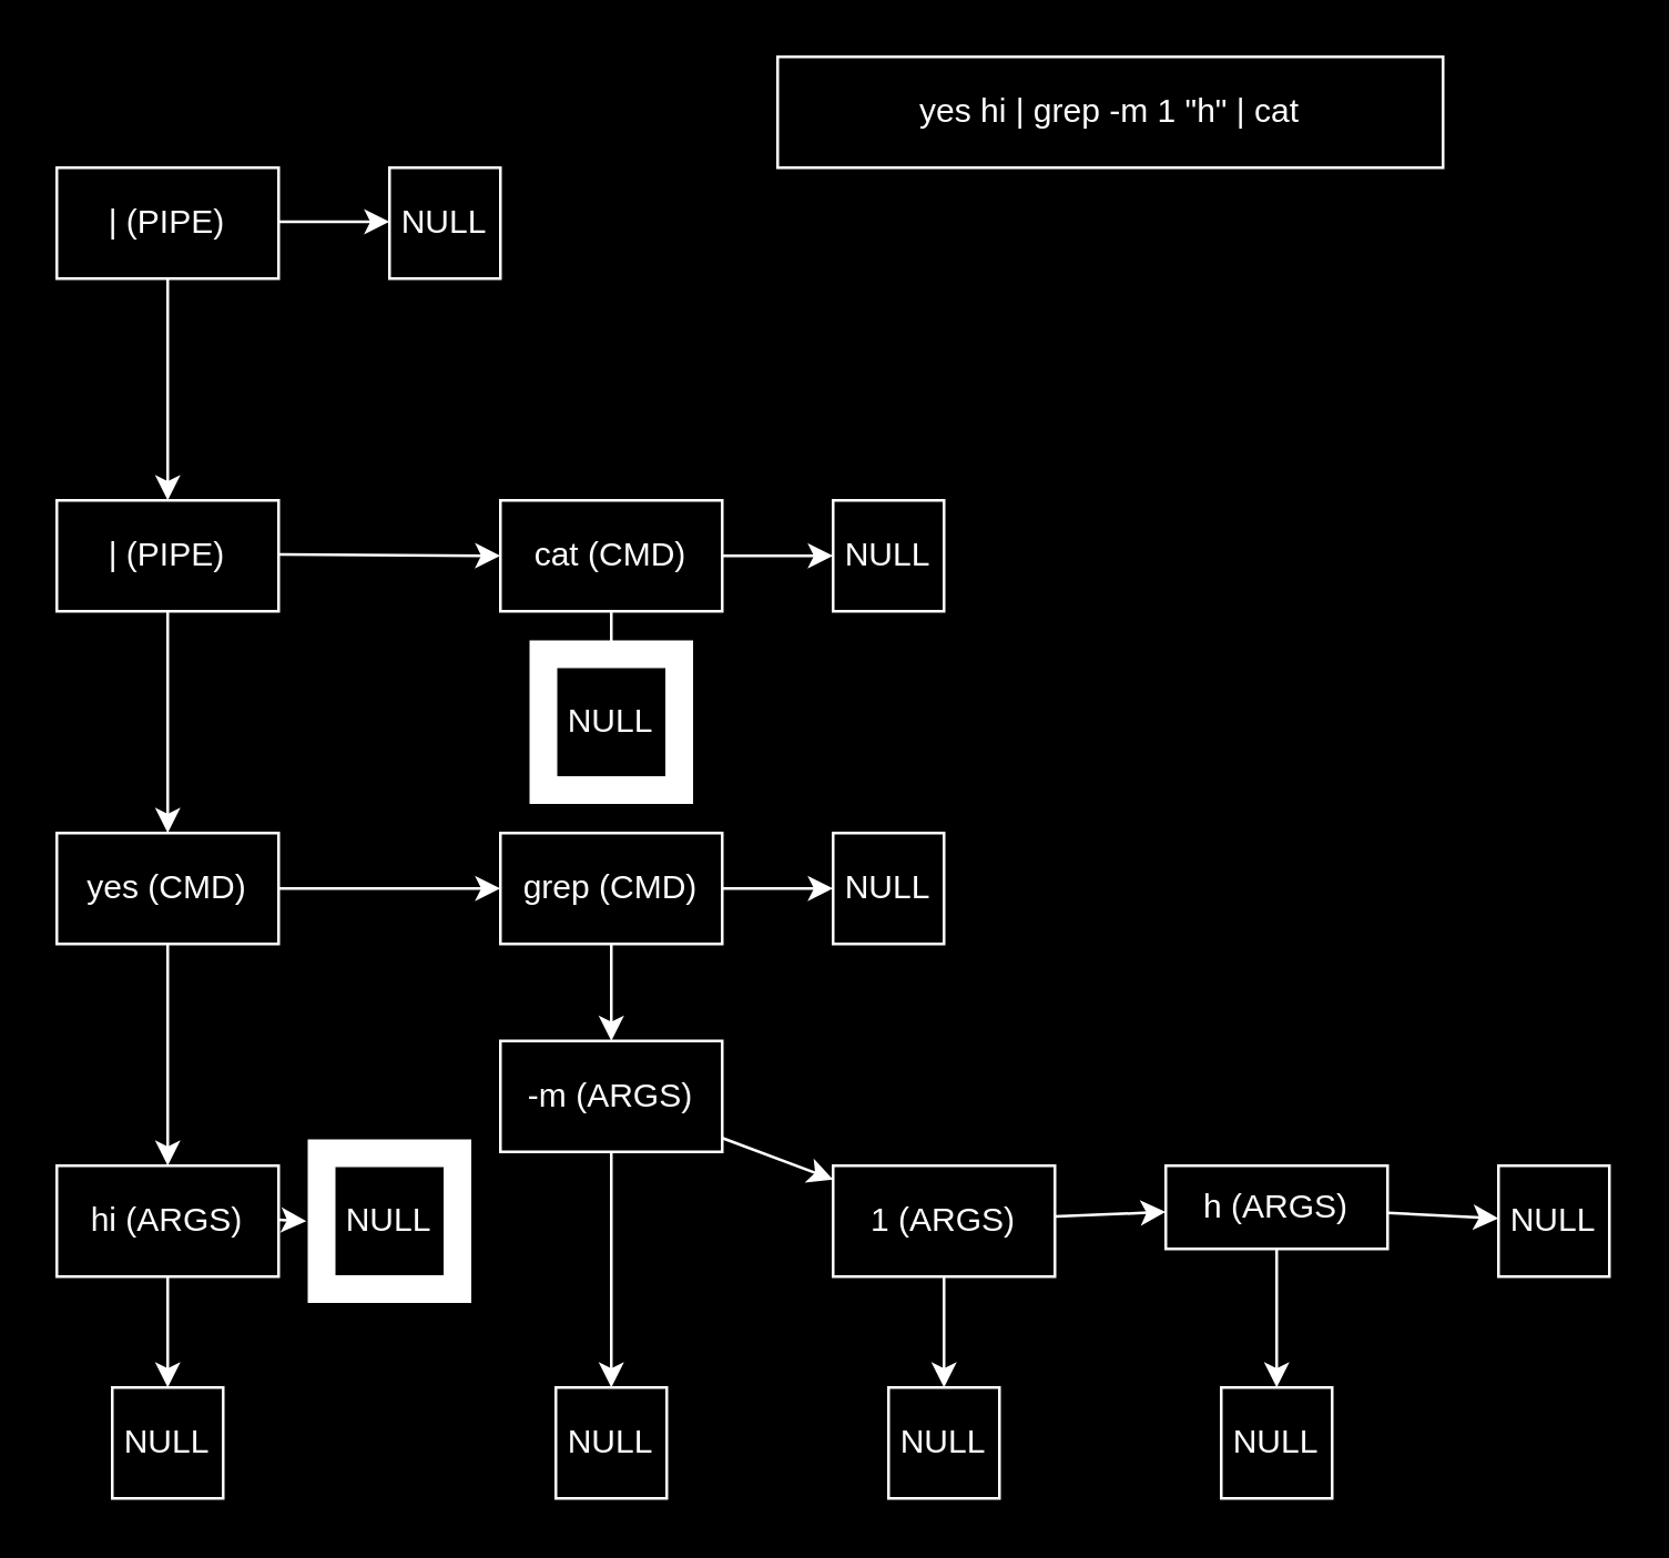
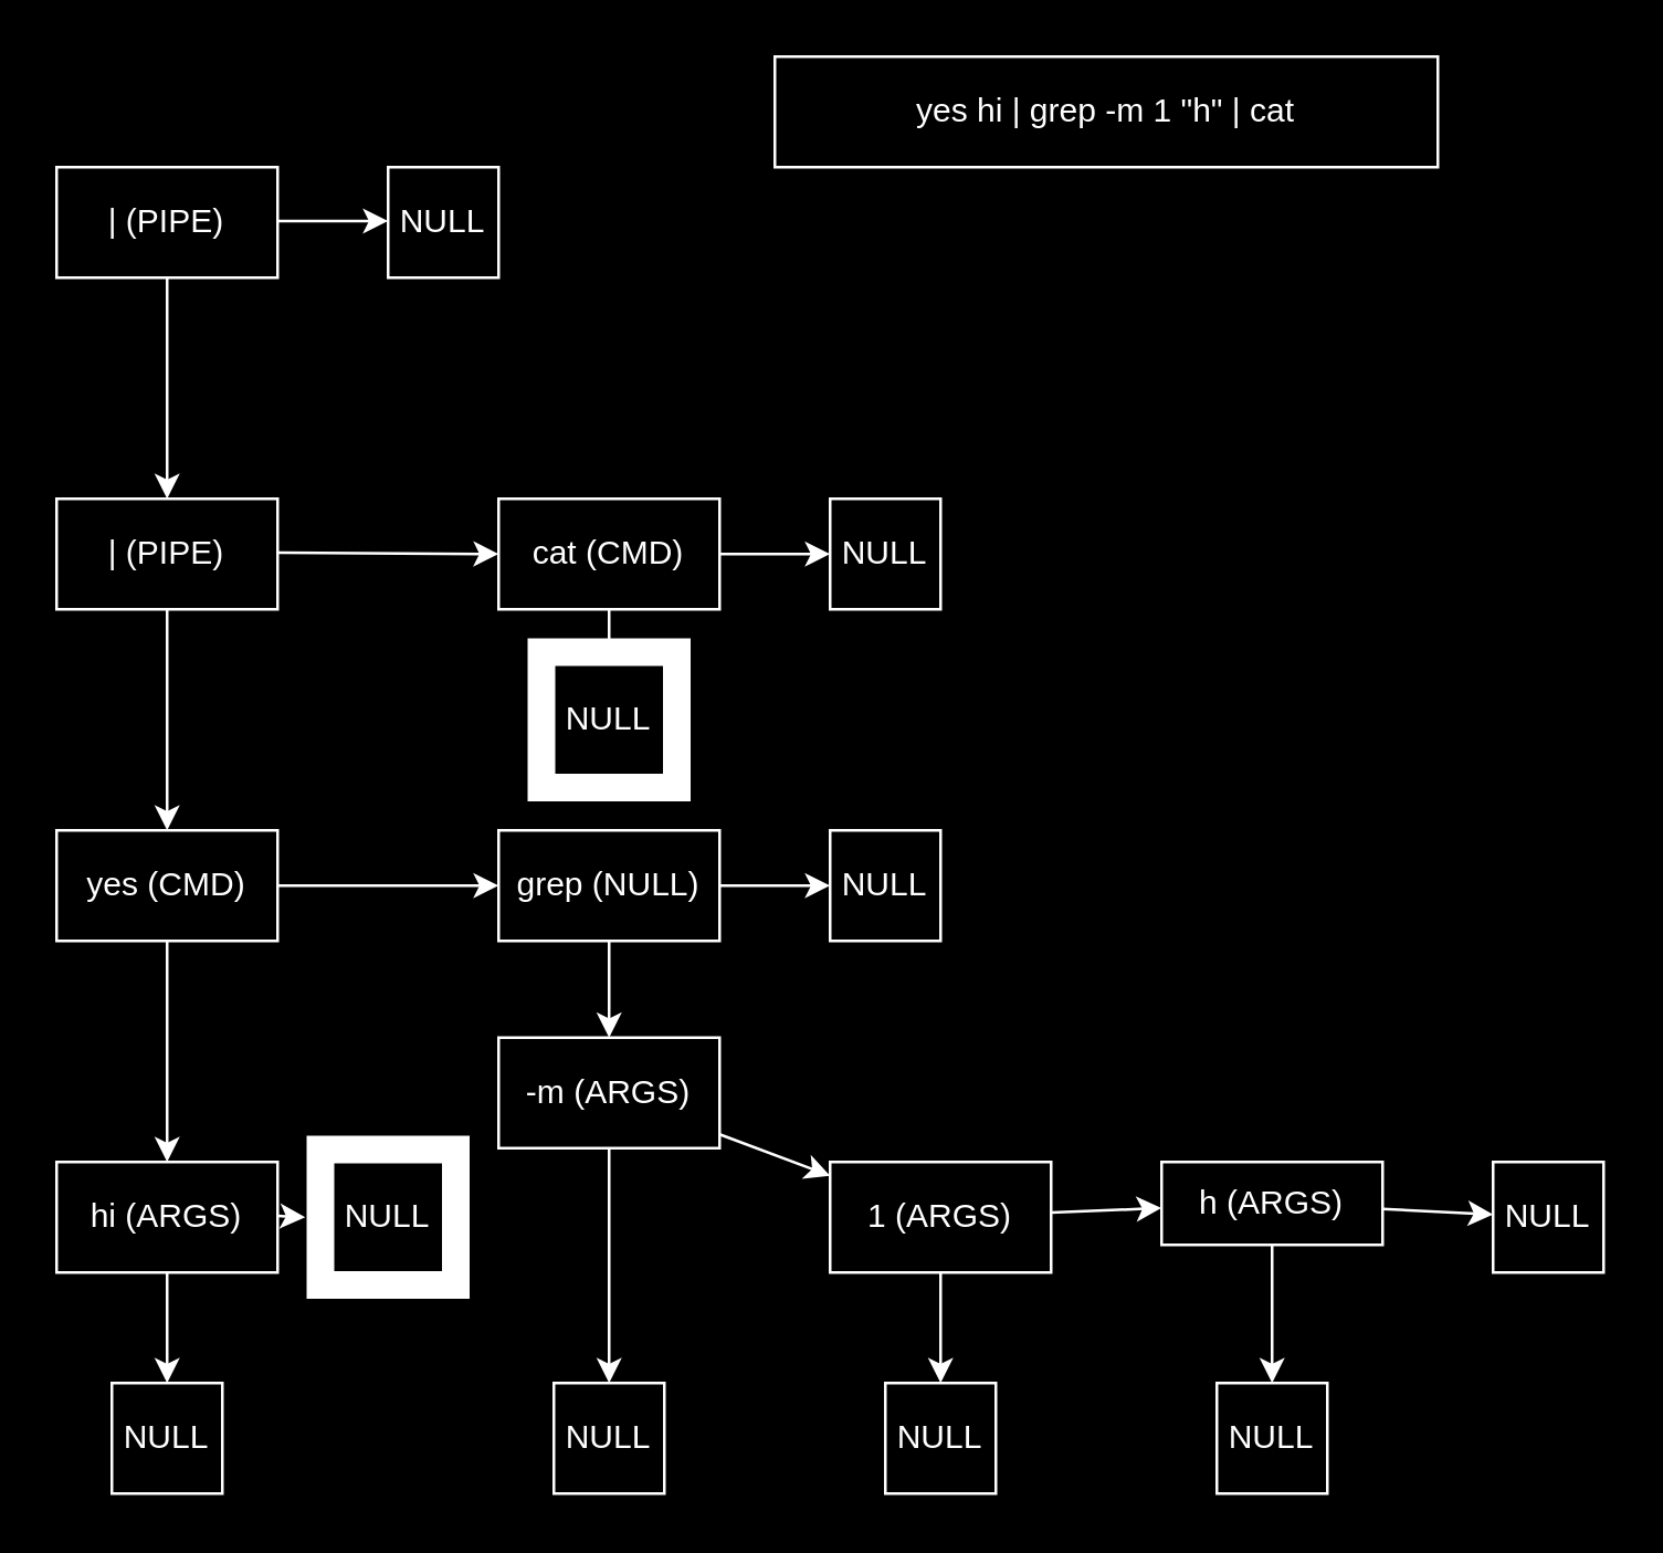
- <mxCell id="16" value="grep (CMD)" style="whiteSpace=wrap;html=1;strokeColor=#FFFFFF;fontFamily=Helvetica;fontSize=12;fontColor=#FFFFFF;fillColor=#000000;" parent="1" vertex="1"><mxGeometry x="180" y="300" width="80" height="40" as="geometry" /></mxCell>
+ <mxCell id="16" value="grep (NULL)" style="whiteSpace=wrap;html=1;strokeColor=#FFFFFF;fontFamily=Helvetica;fontSize=12;fontColor=#FFFFFF;fillColor=#000000;" parent="1" vertex="1"><mxGeometry x="180" y="300" width="80" height="40" as="geometry" /></mxCell>
